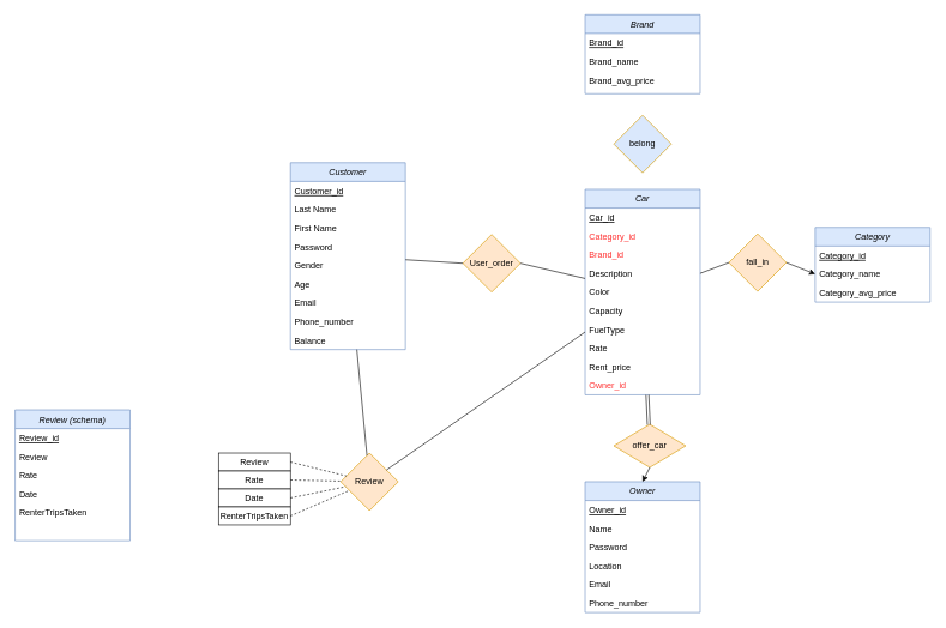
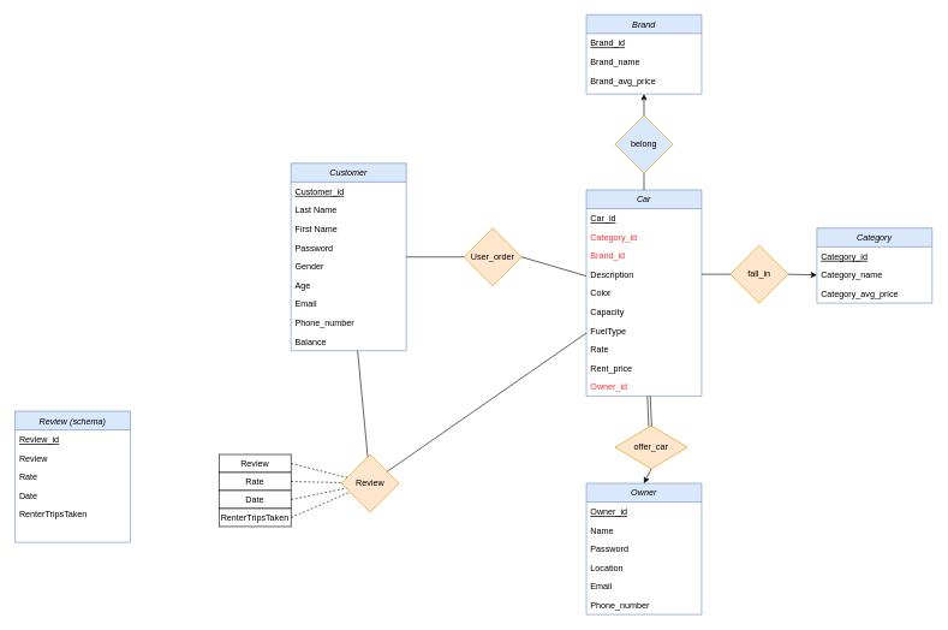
+ <mxCell id="42" value="" style="endArrow=classic;html=1;rounded=0;exitX=0.5;exitY=0;exitDx=0;exitDy=0;" parent="1" source="41" target="30" edge="1"><mxGeometry width="50" height="50" relative="1" as="geometry"><mxPoint x="823" y="350" as="sourcePoint" /><mxPoint x="883" y="120" as="targetPoint" /></mxGeometry></mxCell>
+ <mxCell id="43" value="" style="endArrow=none;html=1;rounded=0;entryX=0.5;entryY=1;entryDx=0;entryDy=0;exitX=0.5;exitY=0;exitDx=0;exitDy=0;" parent="1" source="16" target="41" edge="1"><mxGeometry width="50" height="50" relative="1" as="geometry"><mxPoint x="823" y="350" as="sourcePoint" /><mxPoint x="873" y="300" as="targetPoint" /></mxGeometry></mxCell>
- <mxCell id="38" value="fall_in" style="rhombus;whiteSpace=wrap;html=1;fillColor=#ffe6cc;strokeColor=#d79b00;" parent="1" vertex="1"><mxGeometry x="1013" y="325" width="80" height="80" as="geometry" /></mxCell>
+ <mxCell id="38" value="fall_in" style="rhombus;whiteSpace=wrap;html=1;fillColor=#ffe6cc;strokeColor=#d79b00;" parent="1" vertex="1"><mxGeometry x="1013" y="340" width="80" height="80" as="geometry" /></mxCell>
- <mxCell id="44" value="User_order" style="rhombus;whiteSpace=wrap;html=1;fillColor=#ffe6cc;strokeColor=#d79b00;" parent="1" vertex="1"><mxGeometry x="643" y="326" width="80" height="80" as="geometry" /></mxCell>
+ <mxCell id="44" value="User_order" style="rhombus;whiteSpace=wrap;html=1;fillColor=#ffe6cc;strokeColor=#d79b00;" parent="1" vertex="1"><mxGeometry x="643" y="316" width="80" height="80" as="geometry" /></mxCell>
